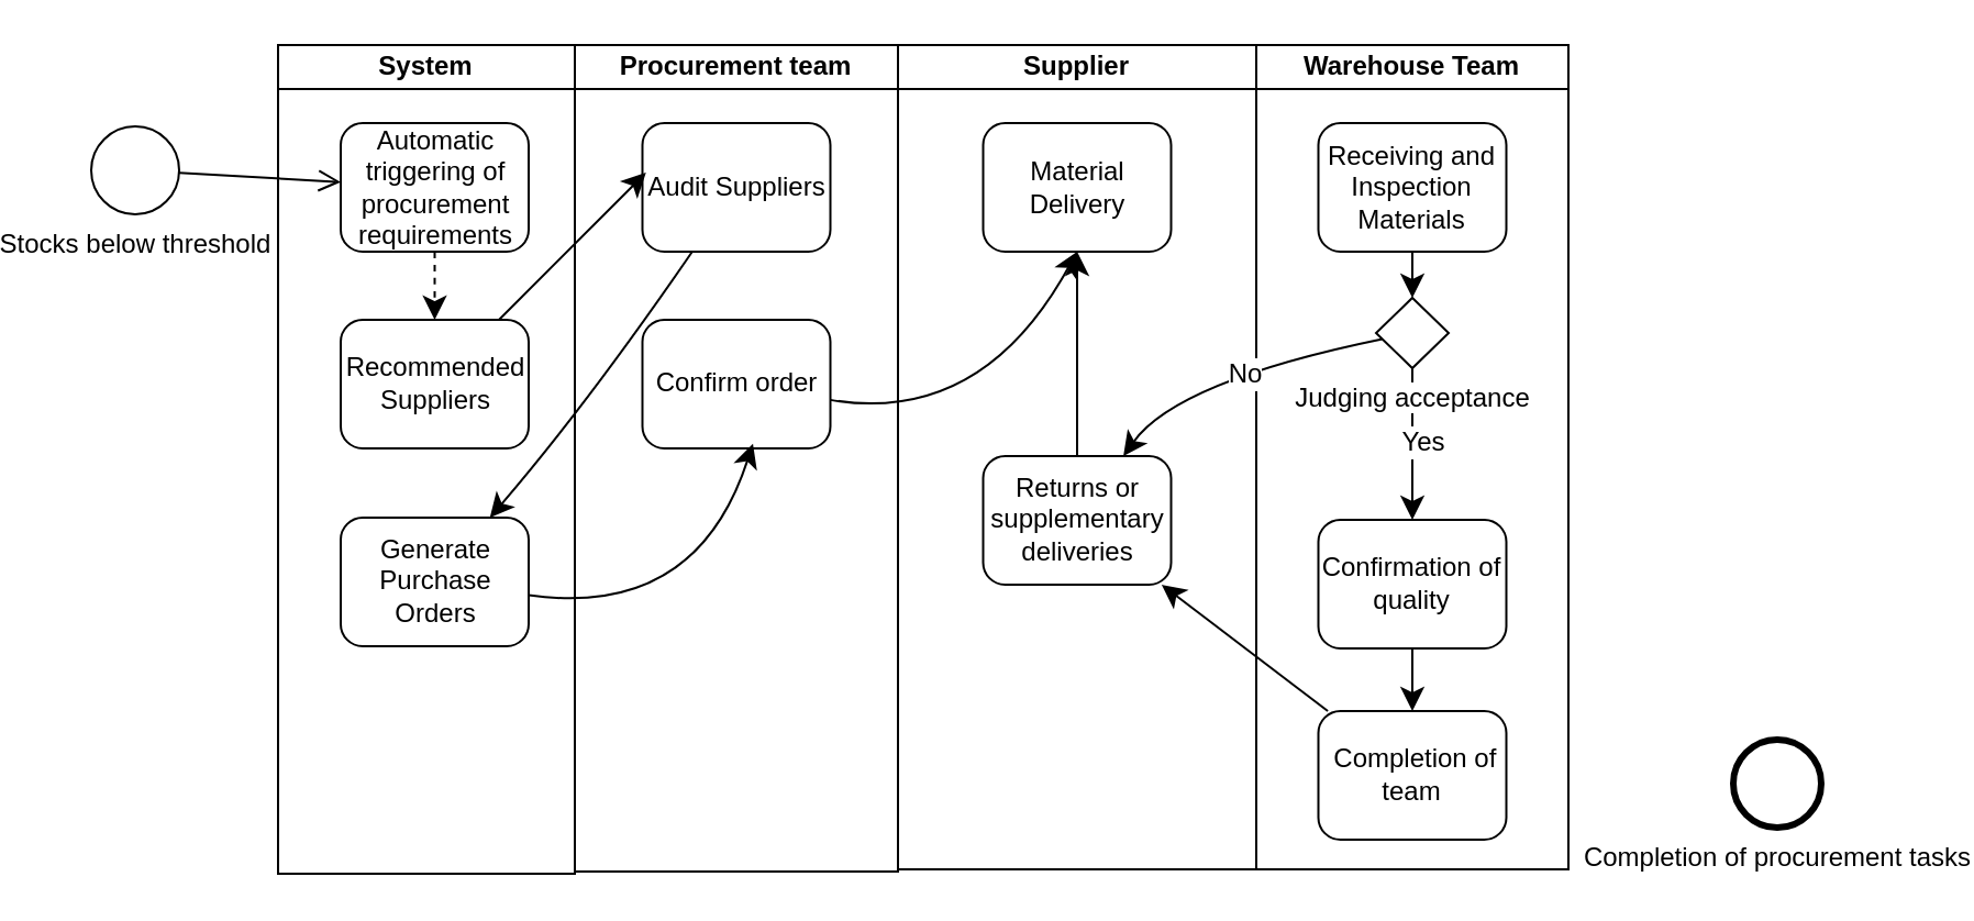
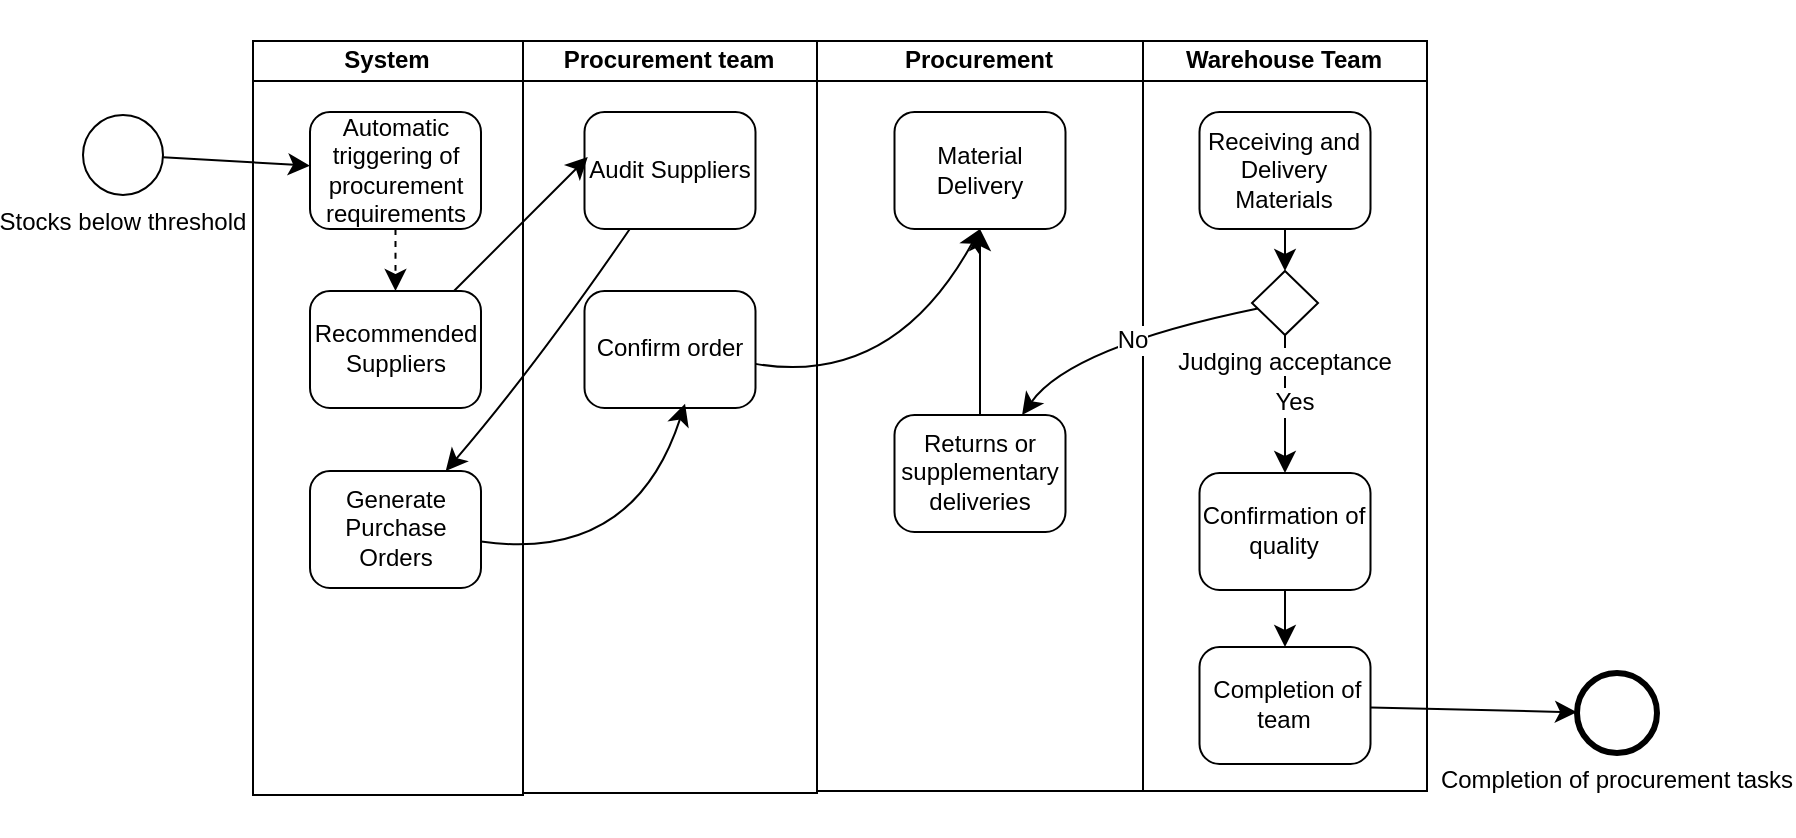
- <mxCell id="10" value="Supplier" style="swimlane;startSize=20;whiteSpace=wrap;html=1;" vertex="1" parent="1"><mxGeometry x="387" y="20" width="163" height="375" as="geometry" /></mxCell>
+ <mxCell id="10" value="Procurement" style="swimlane;startSize=20;whiteSpace=wrap;html=1;" vertex="1" parent="1"><mxGeometry x="387" y="20" width="163" height="375" as="geometry" /></mxCell>
- <mxCell id="23" style="edgeStyle=none;curved=1;rounded=0;orthogonalLoop=1;jettySize=auto;html=1;fontSize=12;startSize=8;endSize=8;endArrow=open;" edge="1" parent="1" source="24" target="4"><mxGeometry relative="1" as="geometry" /></mxCell>
+ <mxCell id="23" style="edgeStyle=none;curved=1;rounded=0;orthogonalLoop=1;jettySize=auto;html=1;fontSize=12;startSize=8;endSize=8;" edge="1" parent="1" source="24" target="4"><mxGeometry relative="1" as="geometry" /></mxCell>
- <mxCell id="16" value="Receiving and Inspection Materials" style="points=[[0.25,0,0],[0.5,0,0],[0.75,0,0],[1,0.25,0],[1,0.5,0],[1,0.75,0],[0.75,1,0],[0.5,1,0],[0.25,1,0],[0,0.75,0],[0,0.5,0],[0,0.25,0]];shape=mxgraph.bpmn.task;whiteSpace=wrap;rectStyle=rounded;size=10;html=1;container=1;expand=0;collapsible=0;taskMarker=abstract;" vertex="1" parent="14"><mxGeometry x="28.25" y="35.5" width="85.5" height="58.5" as="geometry" /></mxCell>
+ <mxCell id="16" value="Receiving and Delivery Materials" style="points=[[0.25,0,0],[0.5,0,0],[0.75,0,0],[1,0.25,0],[1,0.5,0],[1,0.75,0],[0.75,1,0],[0.5,1,0],[0.25,1,0],[0,0.75,0],[0,0.5,0],[0,0.25,0]];shape=mxgraph.bpmn.task;whiteSpace=wrap;rectStyle=rounded;size=10;html=1;container=1;expand=0;collapsible=0;taskMarker=abstract;" vertex="1" parent="14"><mxGeometry x="28.25" y="35.5" width="85.5" height="58.5" as="geometry" /></mxCell>
- <mxCell id="32" style="edgeStyle=none;curved=1;rounded=0;orthogonalLoop=1;jettySize=auto;html=1;fontSize=12;startSize=8;endSize=8;" edge="1" parent="1" source="19" target="13"><mxGeometry relative="1" as="geometry" /></mxCell>
+ <mxCell id="32" style="edgeStyle=none;curved=1;rounded=0;orthogonalLoop=1;jettySize=auto;html=1;fontSize=12;startSize=8;endSize=8;" edge="1" parent="1" source="19" target="31"><mxGeometry relative="1" as="geometry" /></mxCell>
